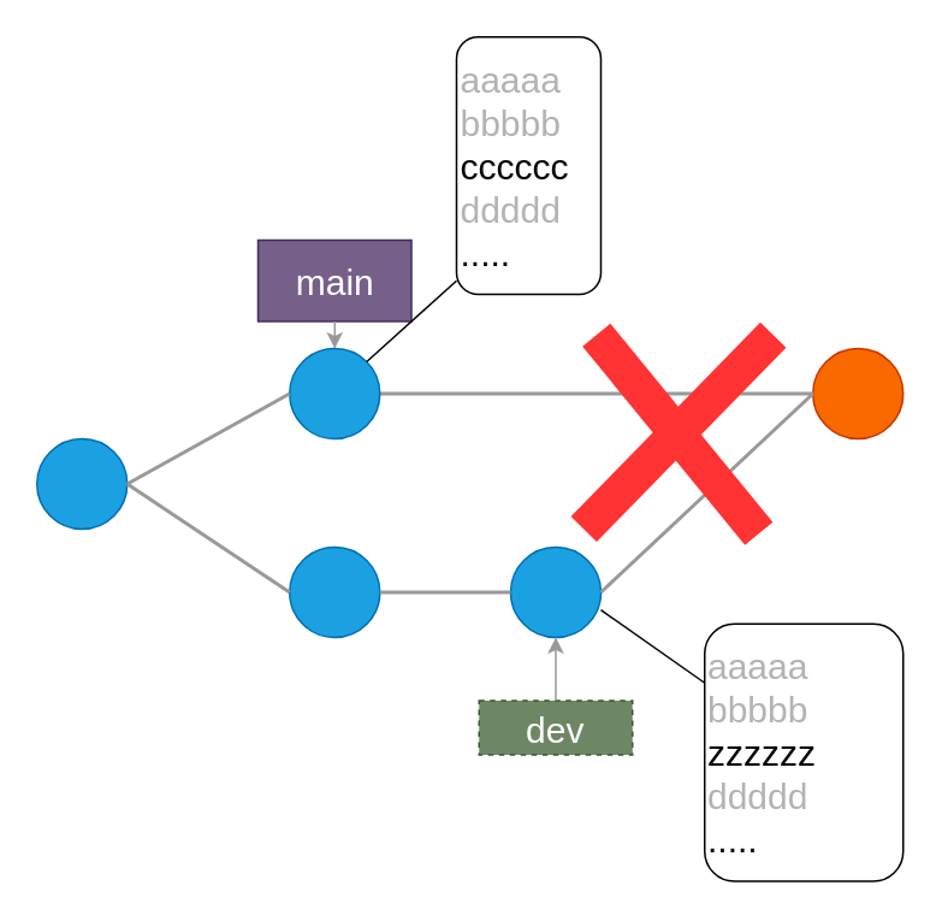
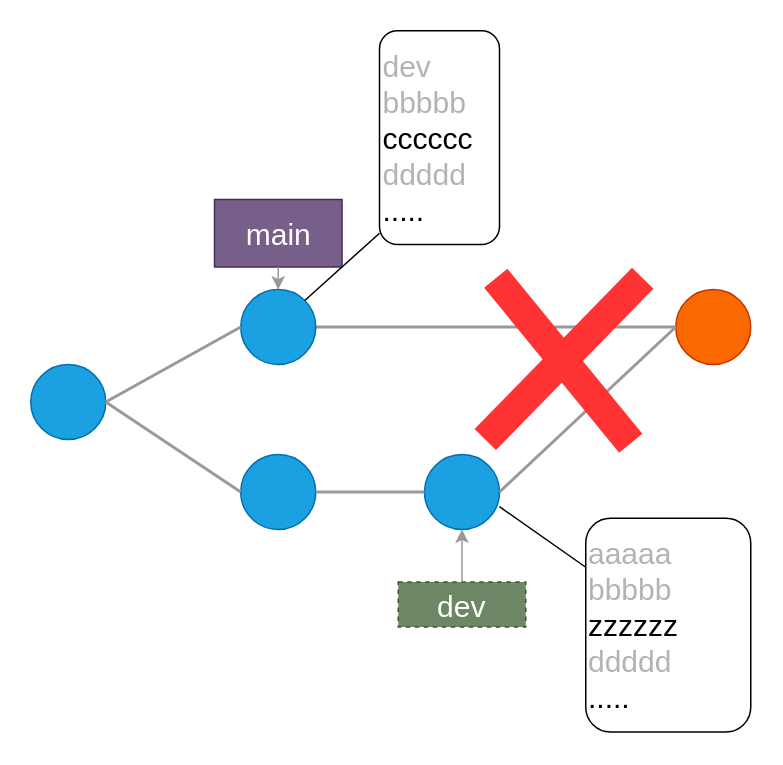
- <mxCell id="18" value="&lt;span style=&quot;font-size: 20px&quot;&gt;&lt;font color=&quot;#b3b3b3&quot;&gt;aaaaa&lt;br&gt;bbbbb&lt;br&gt;&lt;/font&gt;&lt;font color=&quot;#000000&quot;&gt;cccccc&lt;/font&gt;&lt;br&gt;&lt;font color=&quot;#b3b3b3&quot;&gt;ddddd&lt;/font&gt;&lt;br&gt;&lt;font color=&quot;#000000&quot;&gt;.....&lt;/font&gt;&lt;br&gt;&lt;/span&gt;" style="rounded=1;whiteSpace=wrap;html=1;fillColor=none;strokeColor=#000000;align=left;" vertex="1" parent="1"><mxGeometry x="252.5" y="20" width="80" height="142.5" as="geometry" /></mxCell>
+ <mxCell id="18" value="&lt;span style=&quot;font-size: 20px&quot;&gt;&lt;font color=&quot;#b3b3b3&quot;&gt;dev&lt;br&gt;bbbbb&lt;br&gt;&lt;/font&gt;&lt;font color=&quot;#000000&quot;&gt;cccccc&lt;/font&gt;&lt;br&gt;&lt;font color=&quot;#b3b3b3&quot;&gt;ddddd&lt;/font&gt;&lt;br&gt;&lt;font color=&quot;#000000&quot;&gt;.....&lt;/font&gt;&lt;br&gt;&lt;/span&gt;" style="rounded=1;whiteSpace=wrap;html=1;fillColor=none;strokeColor=#000000;align=left;" vertex="1" parent="1"><mxGeometry x="252.5" y="20" width="80" height="142.5" as="geometry" /></mxCell>
